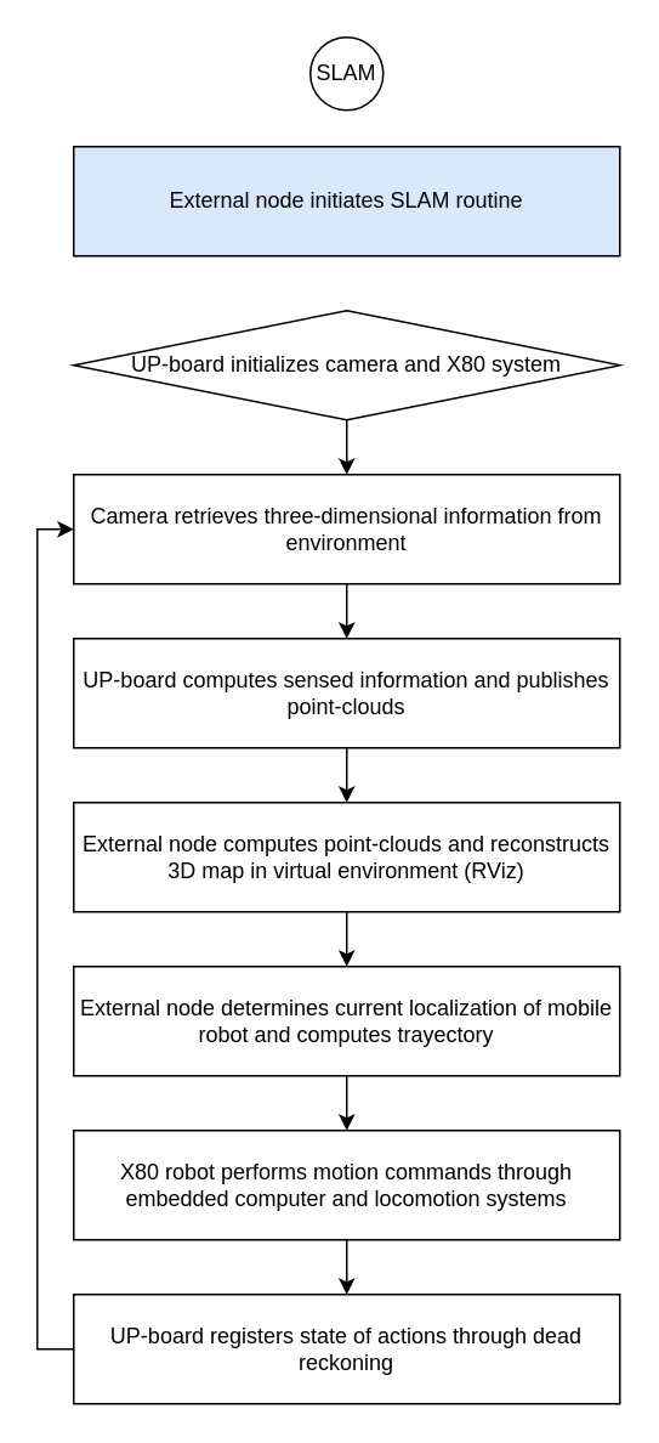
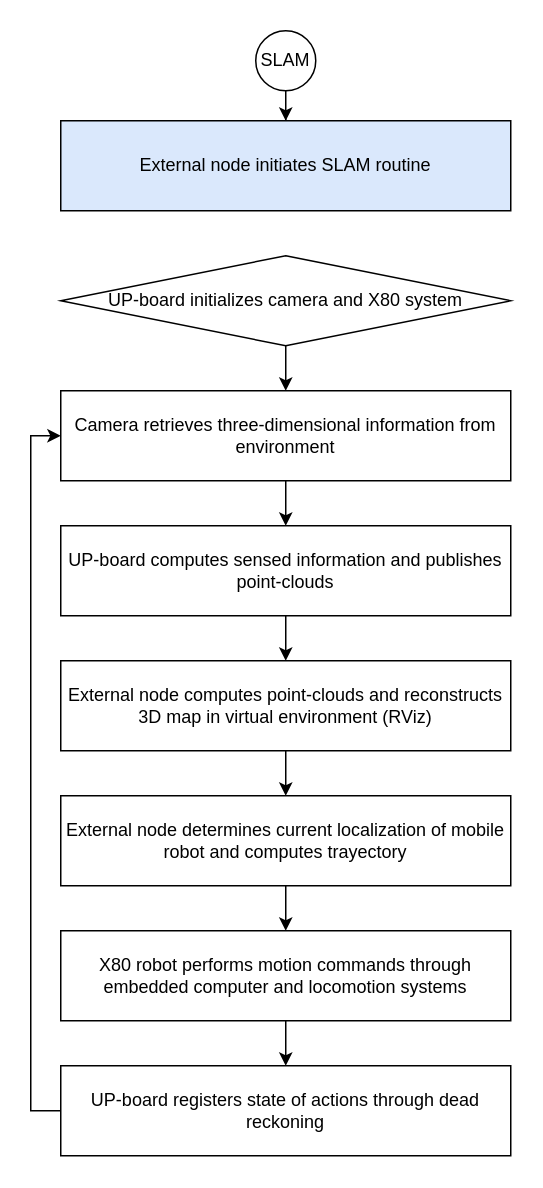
+ <mxCell id="2" value="" style="edgeStyle=orthogonalEdgeStyle;rounded=0;orthogonalLoop=1;jettySize=auto;html=1;exitX=0.5;exitY=1;exitDx=0;exitDy=0;" edge="1" parent="1" source="3" target="4"><mxGeometry relative="1" as="geometry" /></mxCell>
